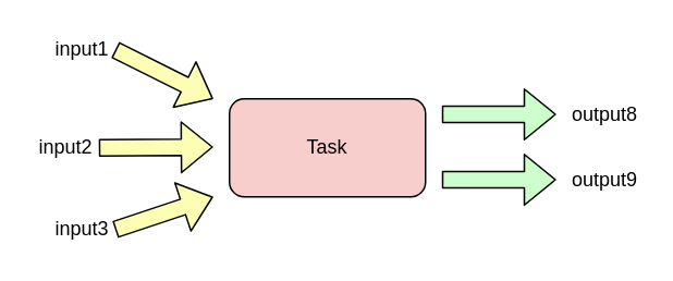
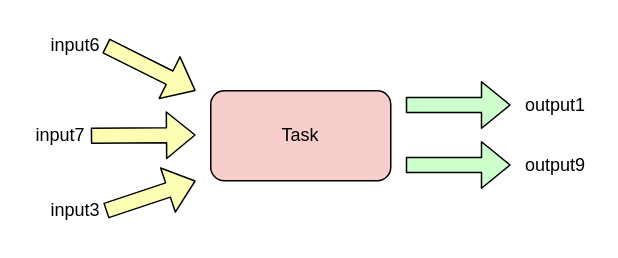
- <mxCell id="6" value="input1" style="text;html=1;strokeColor=none;fillColor=none;align=center;verticalAlign=middle;whiteSpace=wrap;rounded=0;" parent="1" vertex="1"><mxGeometry x="30" y="20" width="40" height="20" as="geometry" /></mxCell>
+ <mxCell id="6" value="input6" style="text;html=1;strokeColor=none;fillColor=none;align=center;verticalAlign=middle;whiteSpace=wrap;rounded=0;" parent="1" vertex="1"><mxGeometry x="30" y="20" width="40" height="20" as="geometry" /></mxCell>
- <mxCell id="11" value="output8" style="text;html=1;strokeColor=none;fillColor=none;align=center;verticalAlign=middle;whiteSpace=wrap;rounded=0;" parent="1" vertex="1"><mxGeometry x="350" y="60" width="40" height="20" as="geometry" /></mxCell>
+ <mxCell id="11" value="output1" style="text;html=1;strokeColor=none;fillColor=none;align=center;verticalAlign=middle;whiteSpace=wrap;rounded=0;" parent="1" vertex="1"><mxGeometry x="350" y="60" width="40" height="20" as="geometry" /></mxCell>
- <mxCell id="7" value="input2" style="text;html=1;strokeColor=none;fillColor=none;align=center;verticalAlign=middle;whiteSpace=wrap;rounded=0;" parent="1" vertex="1"><mxGeometry x="20" y="80" width="40" height="20" as="geometry" /></mxCell>
+ <mxCell id="7" value="input7" style="text;html=1;strokeColor=none;fillColor=none;align=center;verticalAlign=middle;whiteSpace=wrap;rounded=0;" parent="1" vertex="1"><mxGeometry x="20" y="80" width="40" height="20" as="geometry" /></mxCell>
